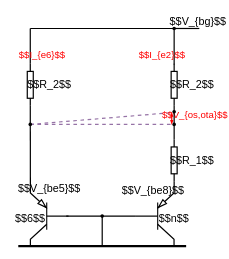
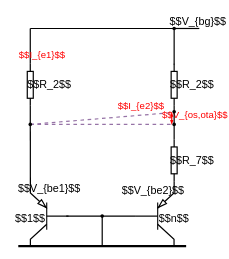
- <mxCell id="32" value="&lt;font style=&quot;font-size: 16px;&quot; color=&quot;#ff0000&quot;&gt;$$I_{e6}$$&lt;/font&gt;" style="text;html=1;align=center;verticalAlign=middle;whiteSpace=wrap;rounded=0;" vertex="1" parent="1"><mxGeometry x="40" y="76" width="60" height="30" as="geometry" /></mxCell>
+ <mxCell id="32" value="&lt;font style=&quot;font-size: 16px;&quot; color=&quot;#ff0000&quot;&gt;$$I_{e1}$$&lt;/font&gt;" style="text;html=1;align=center;verticalAlign=middle;whiteSpace=wrap;rounded=0;" vertex="1" parent="1"><mxGeometry x="40" y="76" width="60" height="30" as="geometry" /></mxCell>
- <mxCell id="33" value="&lt;font style=&quot;font-size: 16px;&quot; color=&quot;#ff0000&quot;&gt;$$I_{e2}$$&lt;/font&gt;" style="text;html=1;align=center;verticalAlign=middle;whiteSpace=wrap;rounded=0;" vertex="1" parent="1"><mxGeometry x="240" y="76" width="60" height="30" as="geometry" /></mxCell>
+ <mxCell id="33" value="&lt;font style=&quot;font-size: 16px;&quot; color=&quot;#ff0000&quot;&gt;$$I_{e2}$$&lt;/font&gt;" style="text;html=1;align=center;verticalAlign=middle;whiteSpace=wrap;rounded=0;" vertex="1" parent="1"><mxGeometry x="205" y="161" width="60" height="30" as="geometry" /></mxCell>
- <mxCell id="17" value="&lt;font style=&quot;font-size: 18px;&quot;&gt;$$R_1$$&lt;/font&gt;" style="text;html=1;align=center;verticalAlign=middle;whiteSpace=wrap;rounded=0;" vertex="1" parent="1"><mxGeometry x="290" y="252" width="60" height="30" as="geometry" /></mxCell>
+ <mxCell id="17" value="&lt;font style=&quot;font-size: 18px;&quot;&gt;$$R_7$$&lt;/font&gt;" style="text;html=1;align=center;verticalAlign=middle;whiteSpace=wrap;rounded=0;" vertex="1" parent="1"><mxGeometry x="290" y="252" width="60" height="30" as="geometry" /></mxCell>
- <mxCell id="23" value="&lt;font style=&quot;font-size: 18px;&quot;&gt;$$V_{be5}$$&lt;/font&gt;" style="text;html=1;align=center;verticalAlign=middle;whiteSpace=wrap;rounded=0;" vertex="1" parent="1"><mxGeometry x="52" y="300" width="60" height="30" as="geometry" /></mxCell>
+ <mxCell id="23" value="&lt;font style=&quot;font-size: 18px;&quot;&gt;$$V_{be1}$$&lt;/font&gt;" style="text;html=1;align=center;verticalAlign=middle;whiteSpace=wrap;rounded=0;" vertex="1" parent="1"><mxGeometry x="52" y="300" width="60" height="30" as="geometry" /></mxCell>
- <mxCell id="24" value="&lt;font style=&quot;font-size: 18px;&quot;&gt;$$V_{be8}$$&lt;/font&gt;" style="text;html=1;align=center;verticalAlign=middle;whiteSpace=wrap;rounded=0;" vertex="1" parent="1"><mxGeometry x="225" y="302" width="60" height="30" as="geometry" /></mxCell>
+ <mxCell id="24" value="&lt;font style=&quot;font-size: 18px;&quot;&gt;$$V_{be2}$$&lt;/font&gt;" style="text;html=1;align=center;verticalAlign=middle;whiteSpace=wrap;rounded=0;" vertex="1" parent="1"><mxGeometry x="225" y="302" width="60" height="30" as="geometry" /></mxCell>
- <mxCell id="20" value="&lt;font style=&quot;font-size: 18px;&quot;&gt;$$6$$&lt;/font&gt;" style="text;html=1;align=center;verticalAlign=middle;whiteSpace=wrap;rounded=0;" vertex="1" parent="1"><mxGeometry x="20" y="350" width="60" height="30" as="geometry" /></mxCell>
+ <mxCell id="20" value="&lt;font style=&quot;font-size: 18px;&quot;&gt;$$1$$&lt;/font&gt;" style="text;html=1;align=center;verticalAlign=middle;whiteSpace=wrap;rounded=0;" vertex="1" parent="1"><mxGeometry x="20" y="350" width="60" height="30" as="geometry" /></mxCell>
